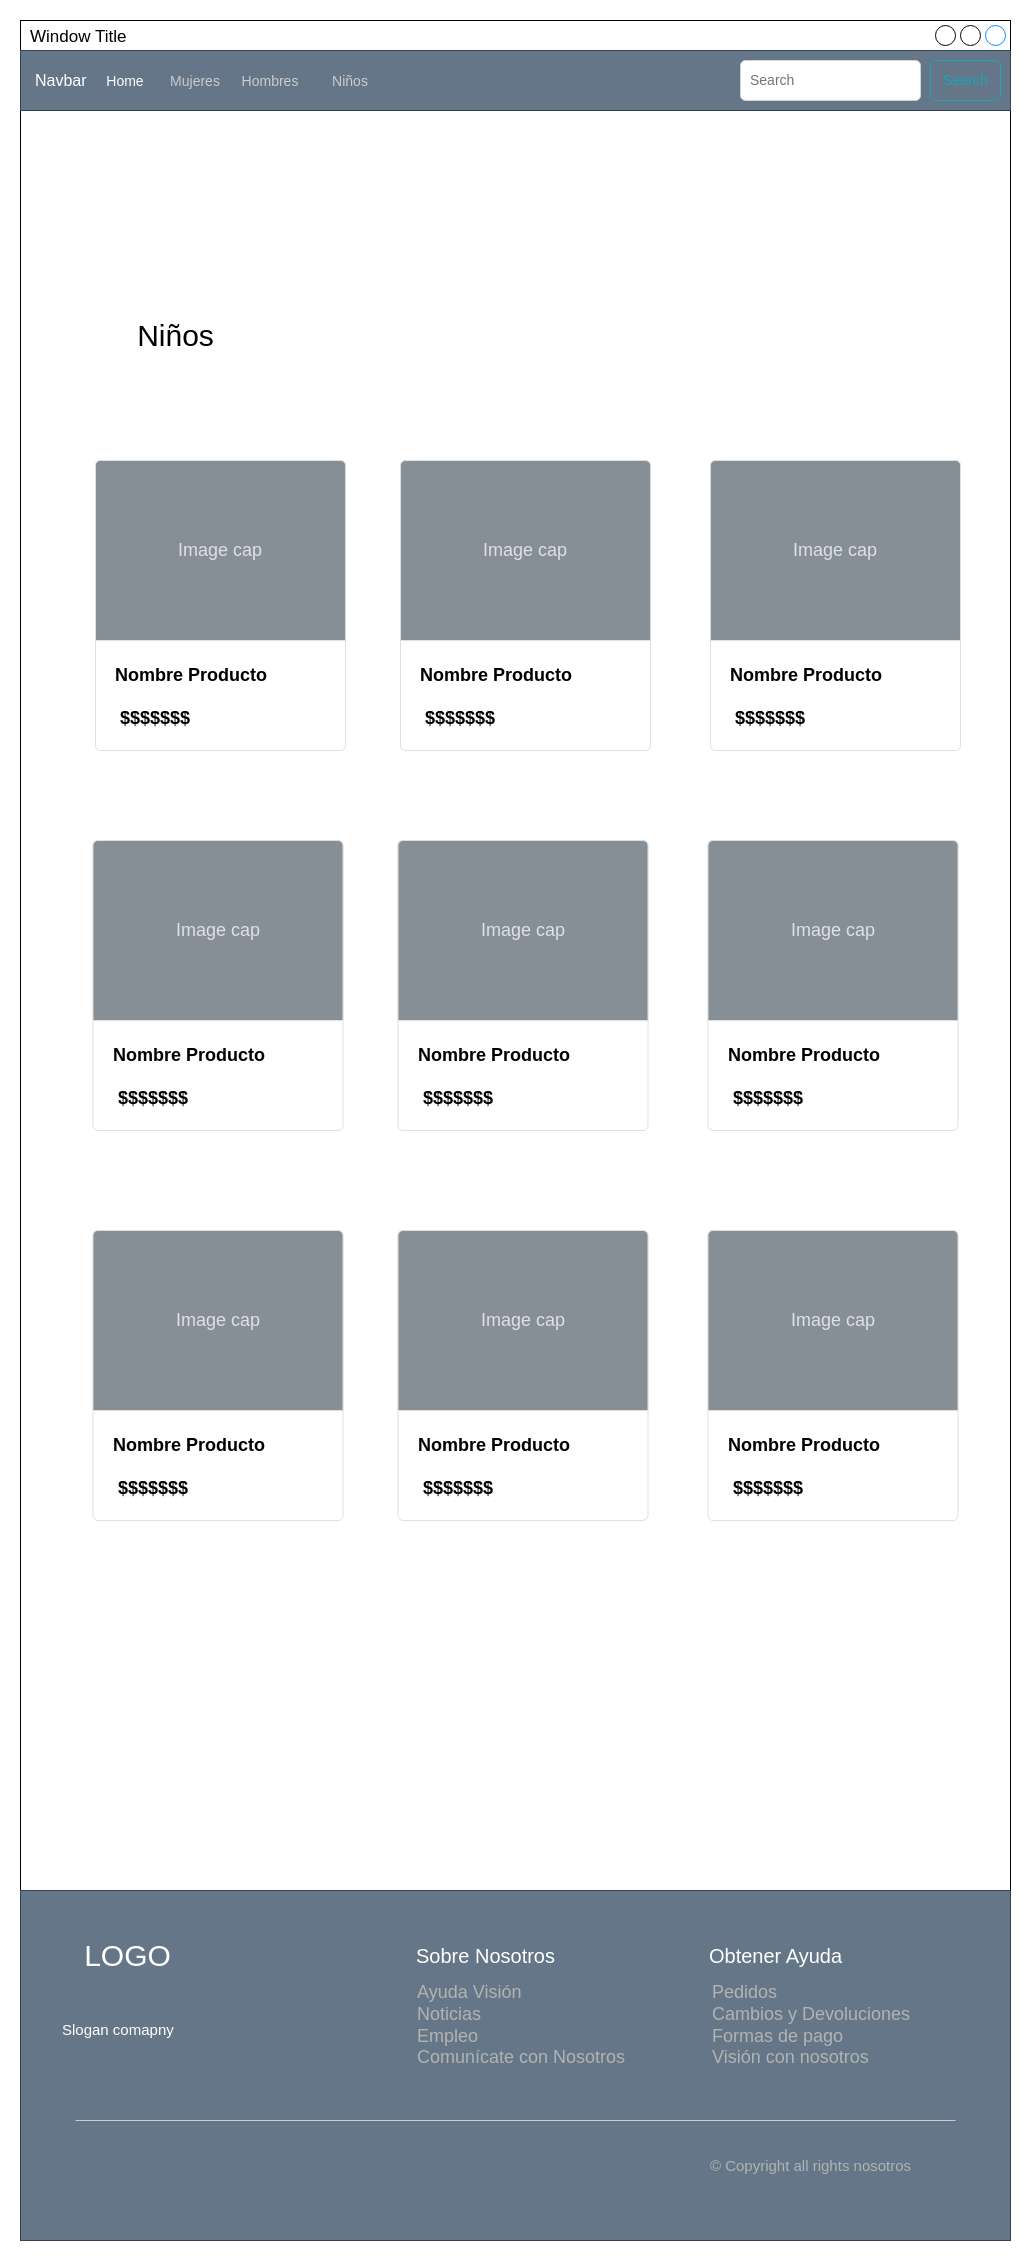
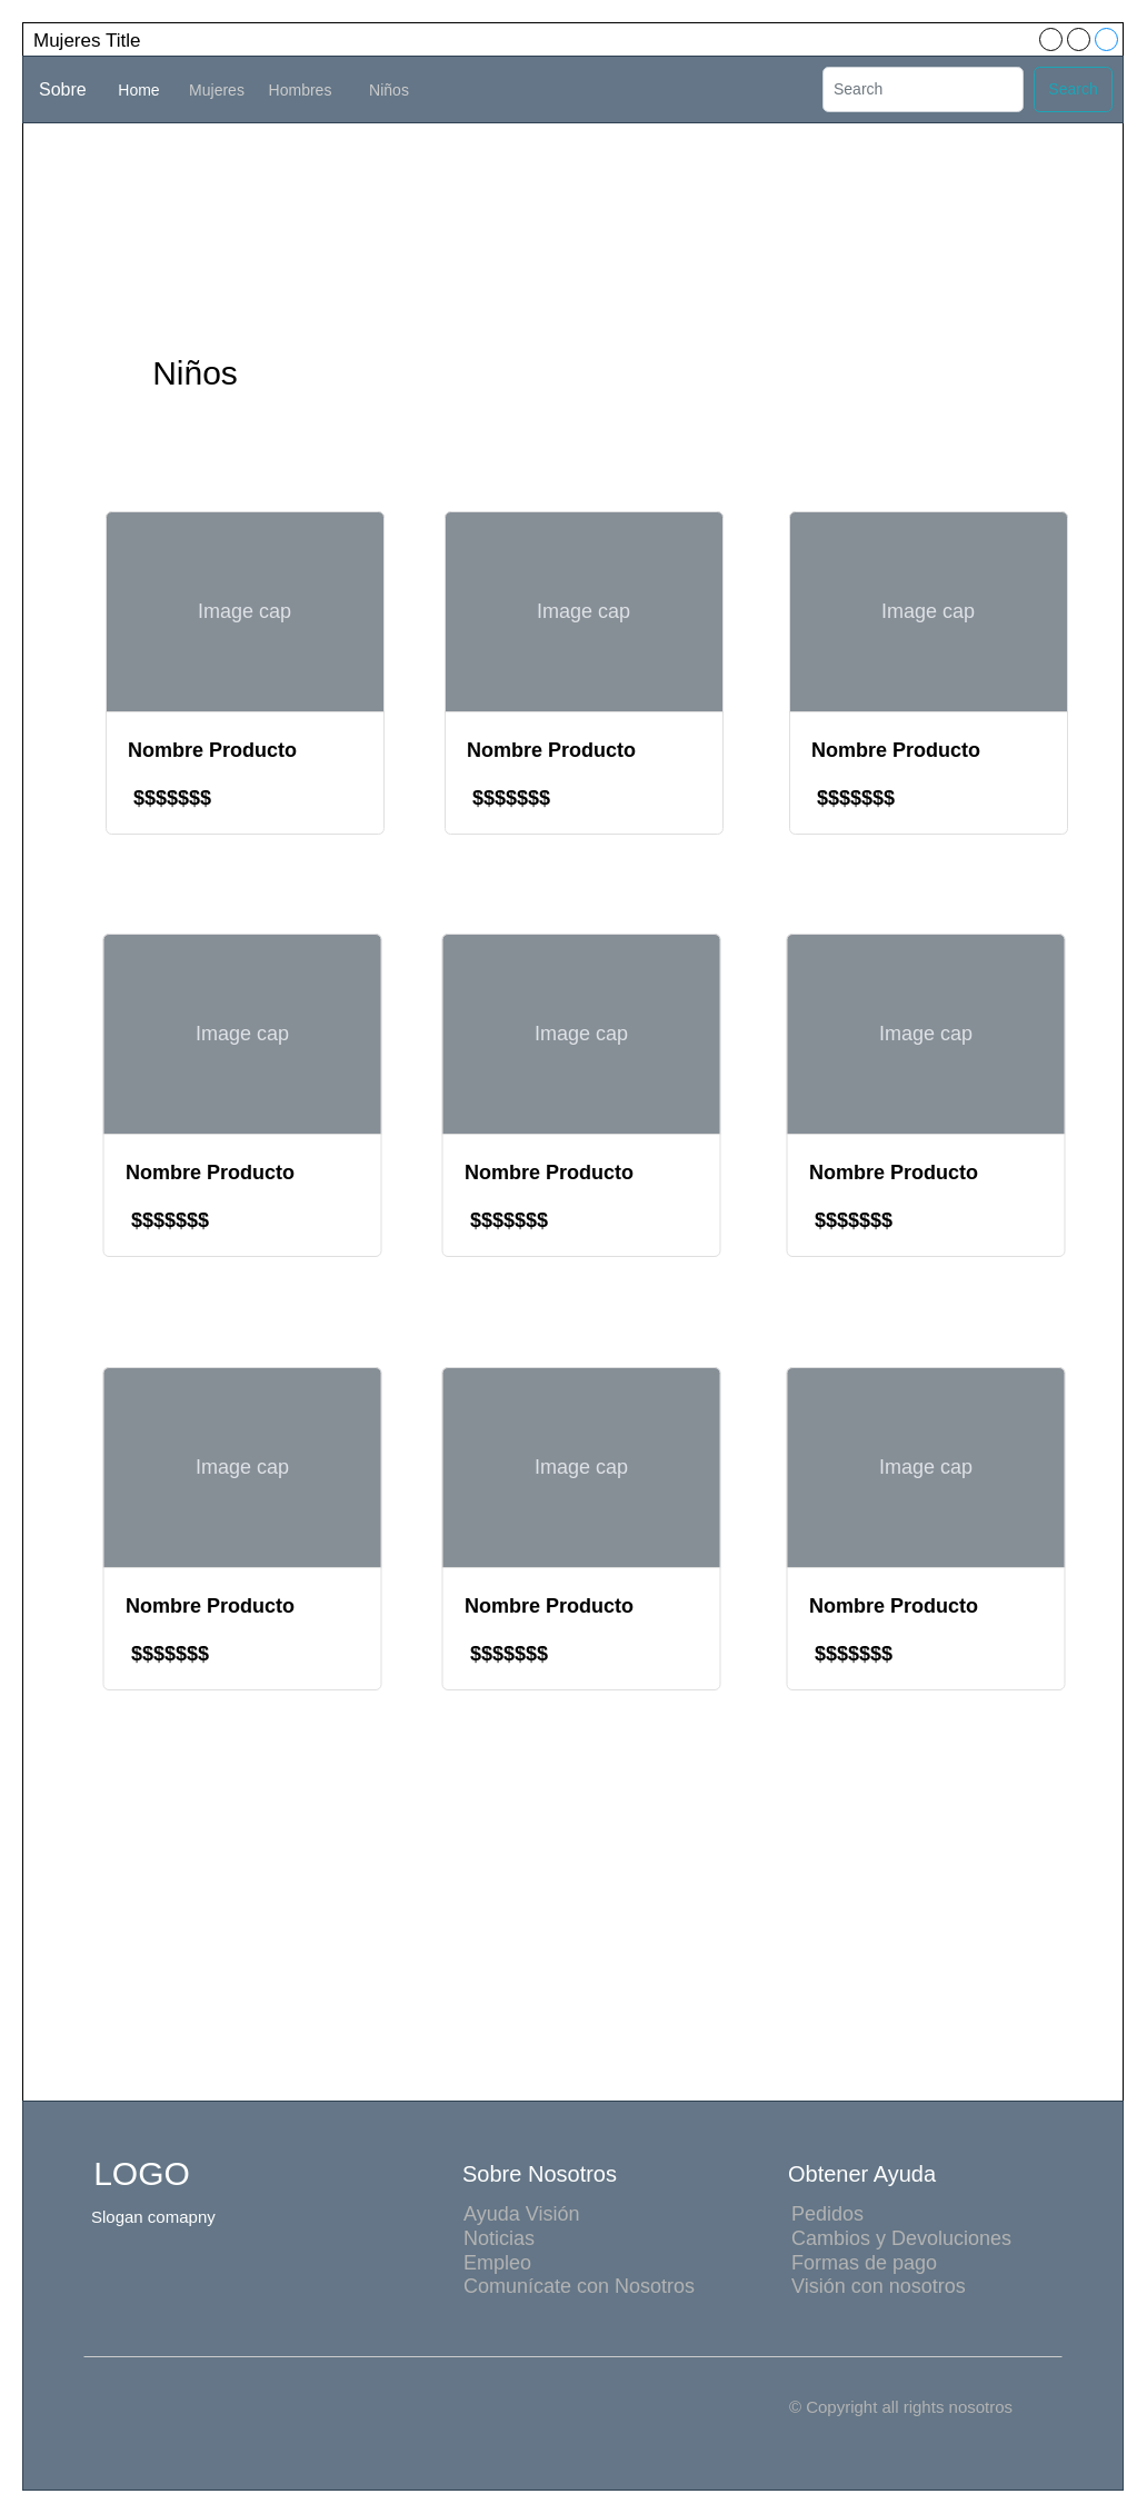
- <mxCell id="2" value="Window Title" style="strokeWidth=1;shadow=0;dashed=0;align=center;html=1;shape=mxgraph.mockup.containers.window;align=left;verticalAlign=top;spacingLeft=8;strokeColor2=#008cff;strokeColor3=#c4c4c4;mainText=;fontSize=17;labelBackgroundColor=none;" vertex="1" parent="1"><mxGeometry x="20" y="20" width="990" height="2220" as="geometry" /></mxCell>
+ <mxCell id="2" value="Mujeres Title" style="strokeWidth=1;shadow=0;dashed=0;align=center;html=1;shape=mxgraph.mockup.containers.window;align=left;verticalAlign=top;spacingLeft=8;strokeColor2=#008cff;strokeColor3=#c4c4c4;mainText=;fontSize=17;labelBackgroundColor=none;" vertex="1" parent="1"><mxGeometry x="20" y="20" width="990" height="2220" as="geometry" /></mxCell>
- <mxCell id="3" value="Navbar" style="html=1;shadow=0;dashed=0;fillColor=#647687;strokeColor=#314354;fontSize=16;align=left;spacing=15;fontColor=#ffffff;" vertex="1" parent="1"><mxGeometry x="20" y="50" width="990" height="60" as="geometry" /></mxCell>
+ <mxCell id="3" value="Sobre" style="html=1;shadow=0;dashed=0;fillColor=#647687;strokeColor=#314354;fontSize=16;align=left;spacing=15;fontColor=#ffffff;" vertex="1" parent="1"><mxGeometry x="20" y="50" width="990" height="60" as="geometry" /></mxCell>
- <mxCell id="14" value="&lt;font style=&quot;font-size: 15px&quot;&gt;Slogan comapny&lt;/font&gt;" style="text;html=1;strokeColor=none;fillColor=none;align=left;verticalAlign=middle;whiteSpace=wrap;rounded=0;labelBackgroundColor=none;fontSize=25;fontColor=#FFFFFF;" vertex="1" parent="11"><mxGeometry x="40" y="125" width="120" height="20" as="geometry" /></mxCell>
+ <mxCell id="14" value="&lt;font style=&quot;font-size: 15px&quot;&gt;Slogan comapny&lt;/font&gt;" style="text;html=1;strokeColor=none;fillColor=none;align=left;verticalAlign=middle;whiteSpace=wrap;rounded=0;labelBackgroundColor=none;fontSize=25;fontColor=#FFFFFF;" vertex="1" parent="11"><mxGeometry x="60" y="90" width="120" height="20" as="geometry" /></mxCell>
